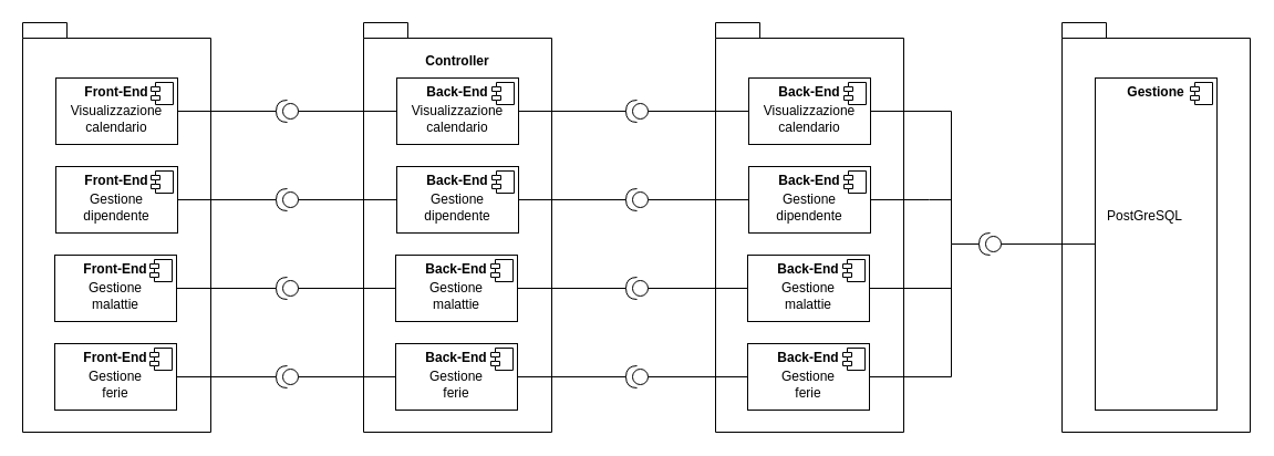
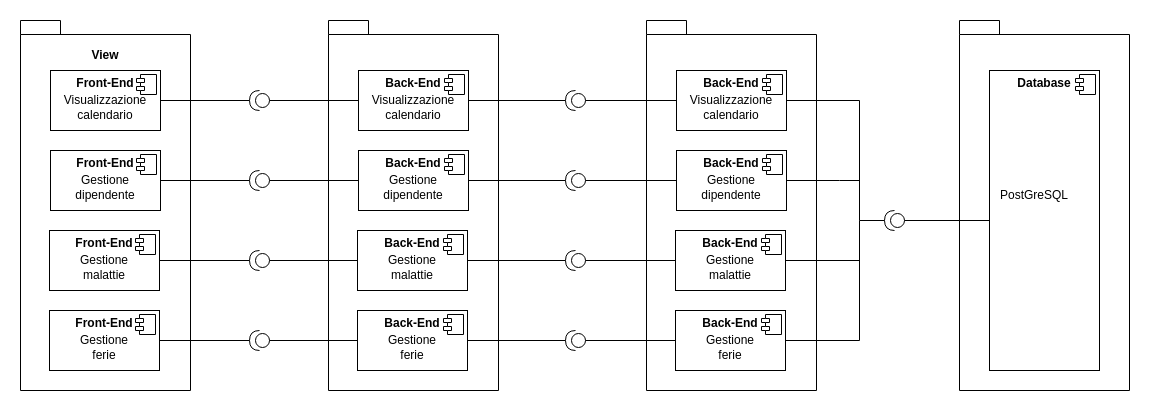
+ <mxCell id="3" value="&lt;b&gt;View&lt;/b&gt;" style="text;html=1;strokeColor=none;fillColor=none;align=center;verticalAlign=middle;whiteSpace=wrap;rounded=0;" parent="1" vertex="1"><mxGeometry x="75" y="40" width="60" height="30" as="geometry" /></mxCell>
- <mxCell id="17" value="&lt;b&gt;Controller&lt;/b&gt;" style="text;html=1;strokeColor=none;fillColor=none;align=center;verticalAlign=middle;whiteSpace=wrap;rounded=0;" parent="1" vertex="1"><mxGeometry x="383" y="40" width="60" height="30" as="geometry" /></mxCell>
- <mxCell id="44" value="&lt;p style=&quot;margin: 0px ; margin-top: 6px ; text-align: center&quot;&gt;&lt;b&gt;Gestione&lt;/b&gt;&lt;/p&gt;" style="align=left;overflow=fill;html=1;dropTarget=0;" parent="1" vertex="1"><mxGeometry x="989" y="70" width="110" height="300" as="geometry" /></mxCell>
+ <mxCell id="44" value="&lt;p style=&quot;margin: 0px ; margin-top: 6px ; text-align: center&quot;&gt;&lt;b&gt;Database&lt;/b&gt;&lt;/p&gt;" style="align=left;overflow=fill;html=1;dropTarget=0;" parent="1" vertex="1"><mxGeometry x="989" y="70" width="110" height="300" as="geometry" /></mxCell>
